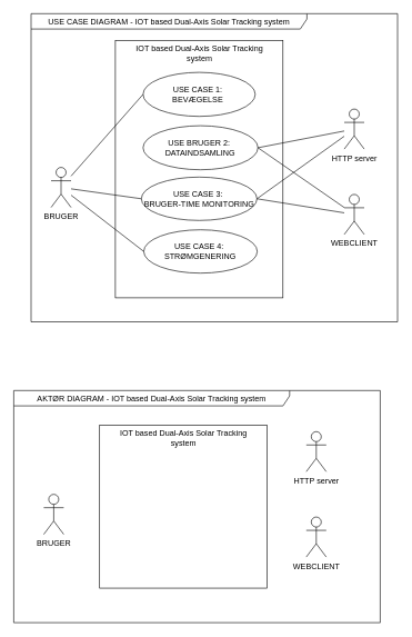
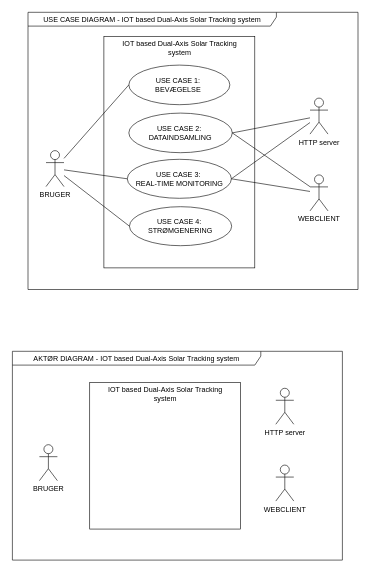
- <mxCell id="7" value="USE BRUGER 2:&amp;nbsp;&lt;br&gt;DATAINDSAMLING" style="ellipse;whiteSpace=wrap;html=1;fontFamily=Helvetica;align=center;" vertex="1" parent="1"><mxGeometry x="214.06" y="188" width="172.43" height="66" as="geometry" /></mxCell>
+ <mxCell id="7" value="USE CASE 2:&amp;nbsp;&lt;br&gt;DATAINDSAMLING" style="ellipse;whiteSpace=wrap;html=1;fontFamily=Helvetica;align=center;" vertex="1" parent="1"><mxGeometry x="214.06" y="188" width="172.43" height="66" as="geometry" /></mxCell>
- <mxCell id="6" value="USE CASE 3:&amp;nbsp;&lt;br&gt;BRUGER-TIME MONITORING" style="ellipse;whiteSpace=wrap;html=1;fontFamily=Helvetica;align=center;" vertex="1" parent="1"><mxGeometry x="211.5" y="265" width="173.49" height="65" as="geometry" /></mxCell>
+ <mxCell id="6" value="USE CASE 3:&amp;nbsp;&lt;br&gt;REAL-TIME MONITORING" style="ellipse;whiteSpace=wrap;html=1;fontFamily=Helvetica;align=center;" vertex="1" parent="1"><mxGeometry x="211.5" y="265" width="173.49" height="65" as="geometry" /></mxCell>
